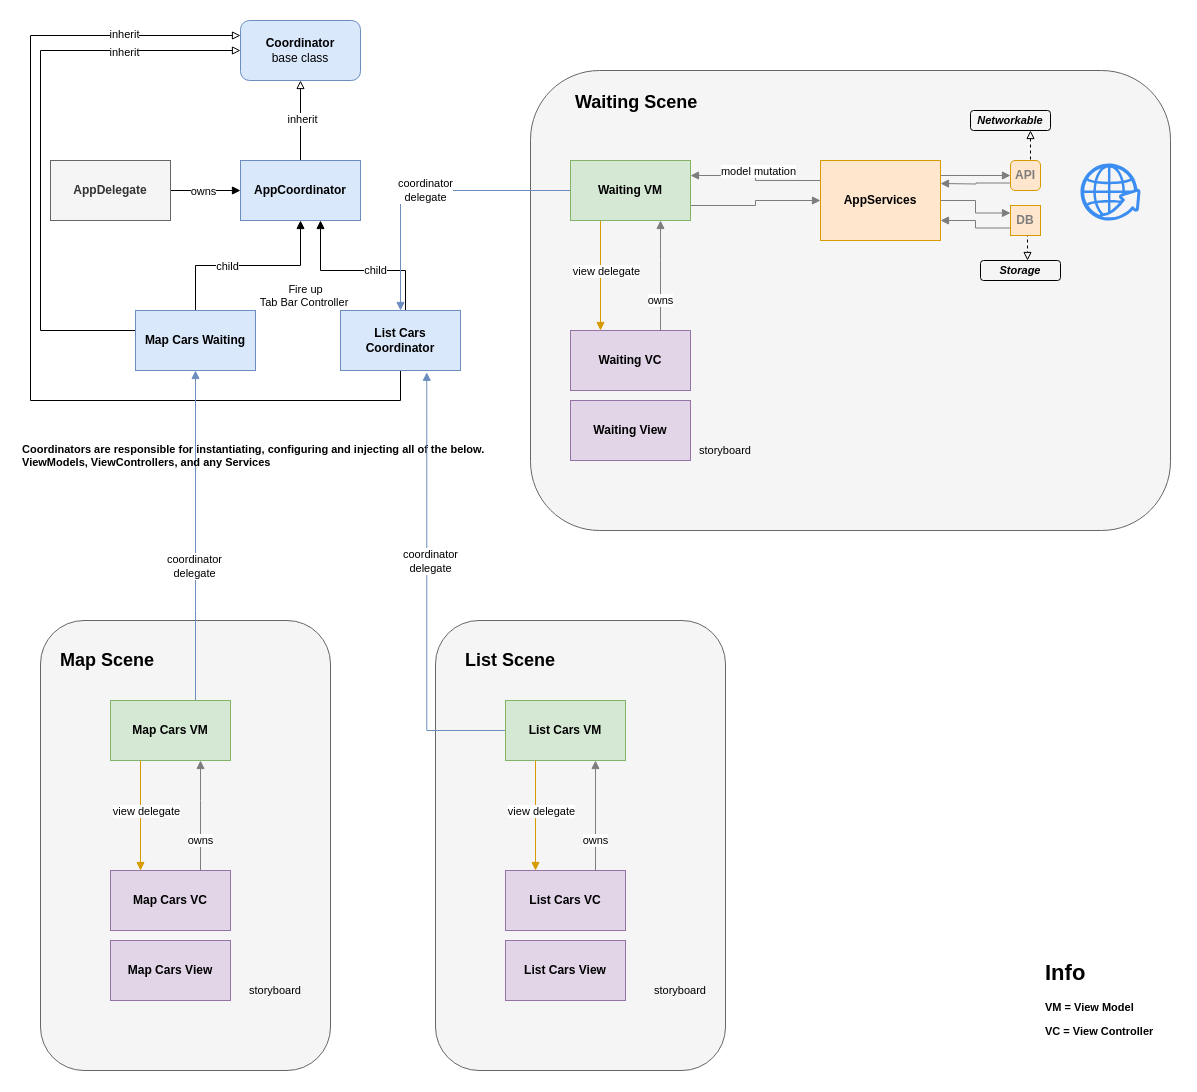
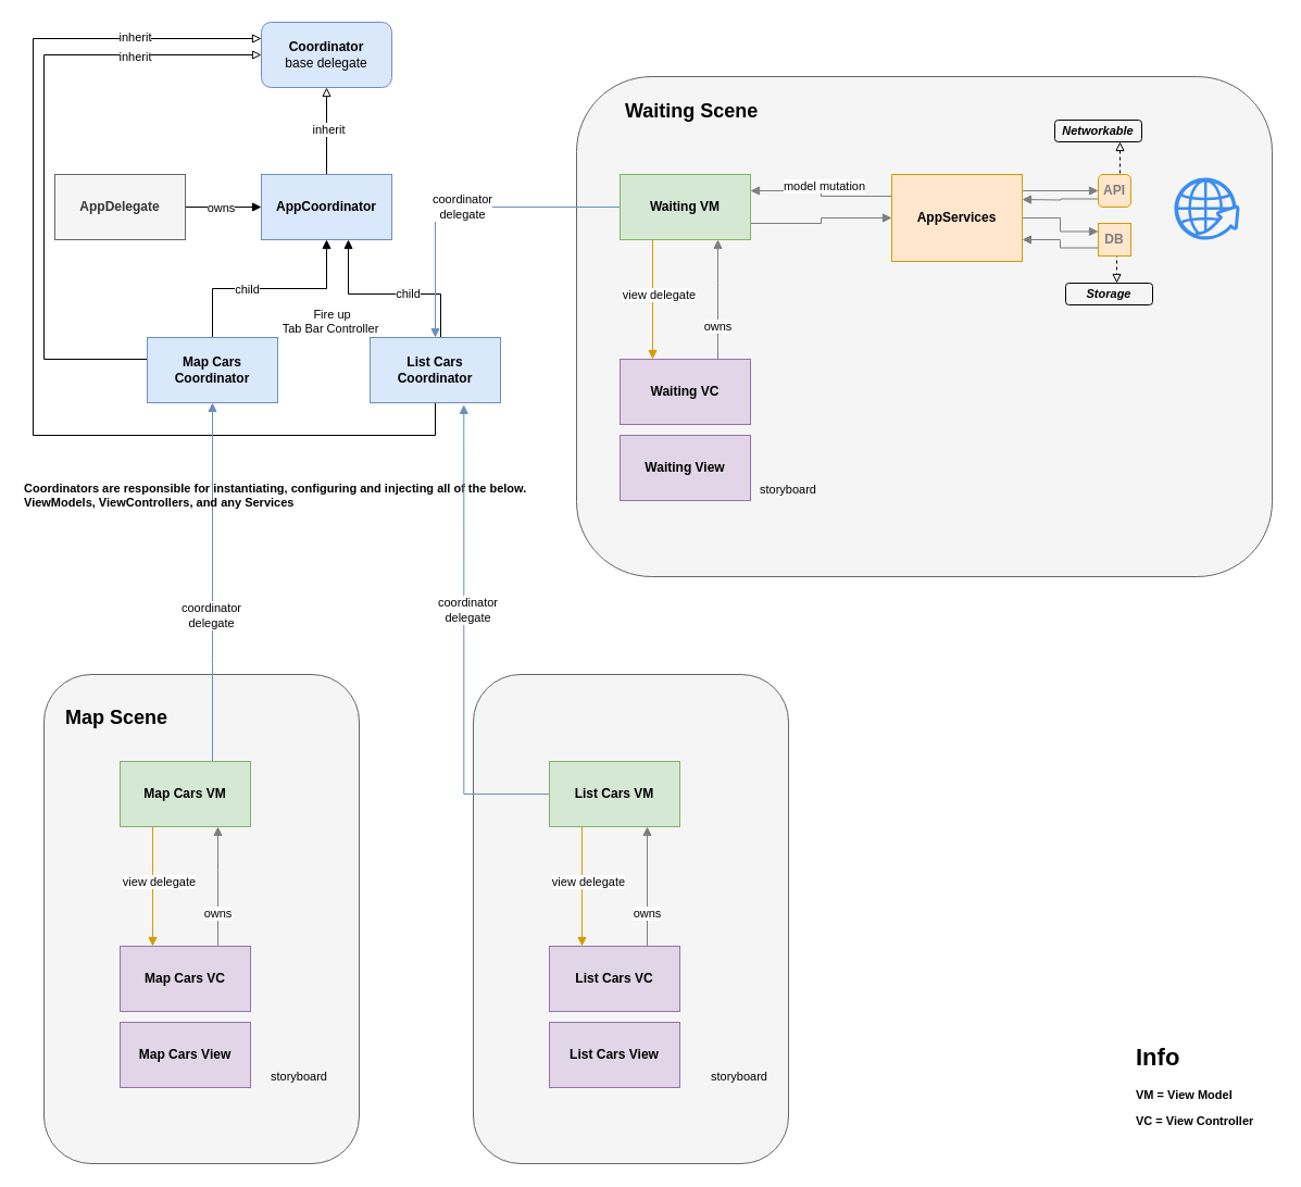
- <mxCell id="6" value="Coordinator&lt;br&gt;&lt;span style=&quot;font-weight: normal&quot;&gt;base class&lt;/span&gt;" style="rounded=1;whiteSpace=wrap;html=1;fontStyle=1;fillColor=#dae8fc;strokeColor=#6c8ebf;" parent="1" vertex="1"><mxGeometry x="240" y="20" width="120" height="60" as="geometry" /></mxCell>
+ <mxCell id="6" value="Coordinator&lt;br&gt;&lt;span style=&quot;font-weight: normal&quot;&gt;base delegate&lt;/span&gt;" style="rounded=1;whiteSpace=wrap;html=1;fontStyle=1;fillColor=#dae8fc;strokeColor=#6c8ebf;" parent="1" vertex="1"><mxGeometry x="240" y="20" width="120" height="60" as="geometry" /></mxCell>
- <mxCell id="14" value="&lt;b&gt;Map Cars Waiting&lt;/b&gt;" style="rounded=0;whiteSpace=wrap;html=1;fillColor=#dae8fc;strokeColor=#6c8ebf;" parent="1" vertex="1"><mxGeometry x="135" y="310" width="120" height="60" as="geometry" /></mxCell>
+ <mxCell id="14" value="&lt;b&gt;Map Cars Coordinator&lt;/b&gt;" style="rounded=0;whiteSpace=wrap;html=1;fillColor=#dae8fc;strokeColor=#6c8ebf;" parent="1" vertex="1"><mxGeometry x="135" y="310" width="120" height="60" as="geometry" /></mxCell>
- <mxCell id="56" value="&lt;h1&gt;&lt;font style=&quot;font-size: 18px&quot;&gt;List Scene&lt;/font&gt;&lt;/h1&gt;" style="text;html=1;strokeColor=none;fillColor=none;spacing=5;spacingTop=-20;whiteSpace=wrap;overflow=hidden;rounded=0;" parent="1" vertex="1"><mxGeometry x="460" y="638" width="100" height="40" as="geometry" /></mxCell>
